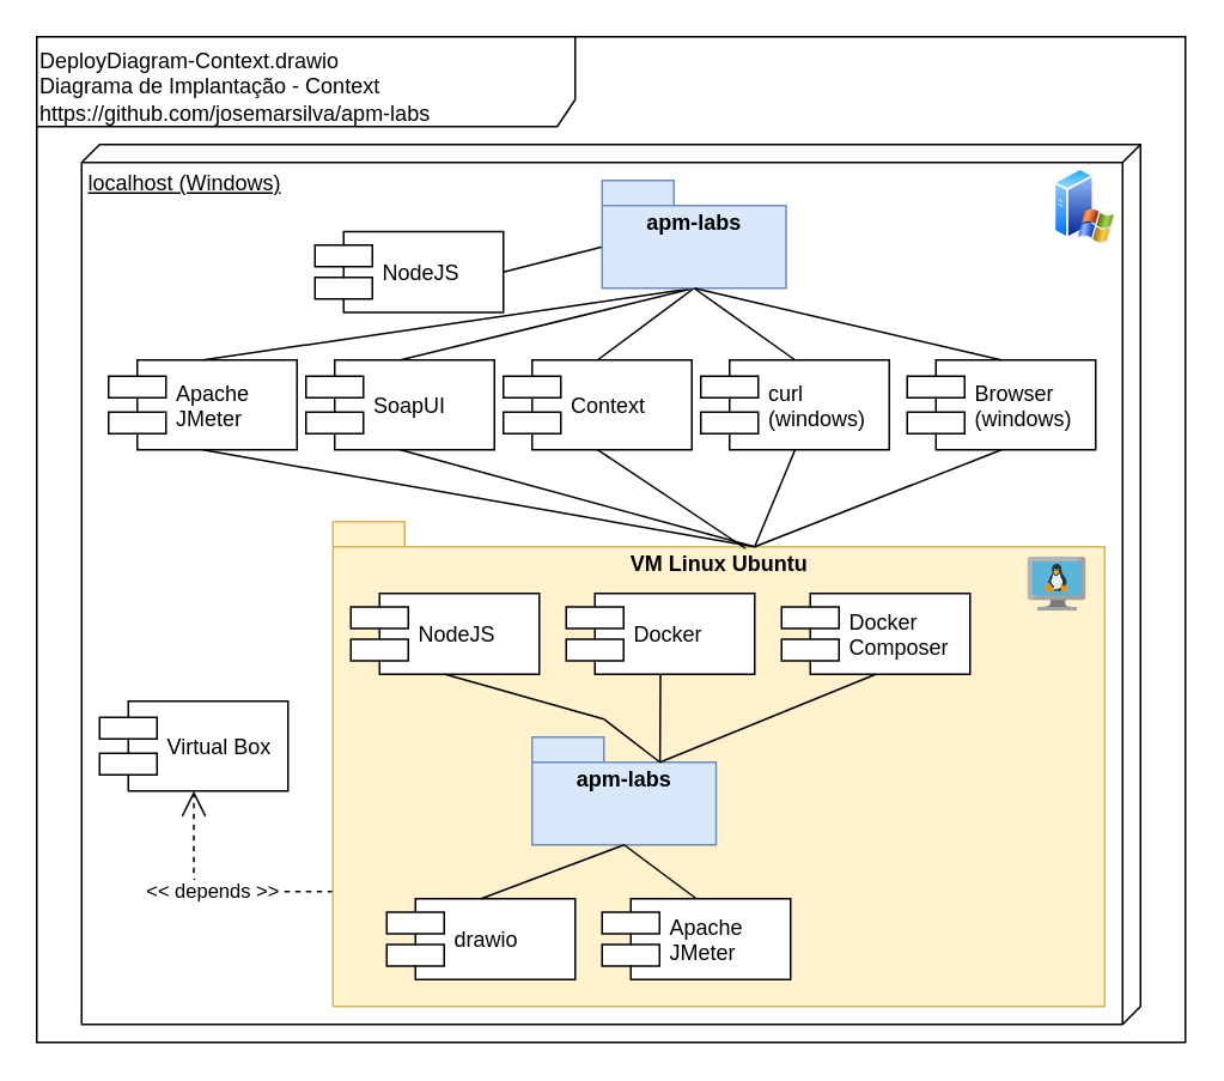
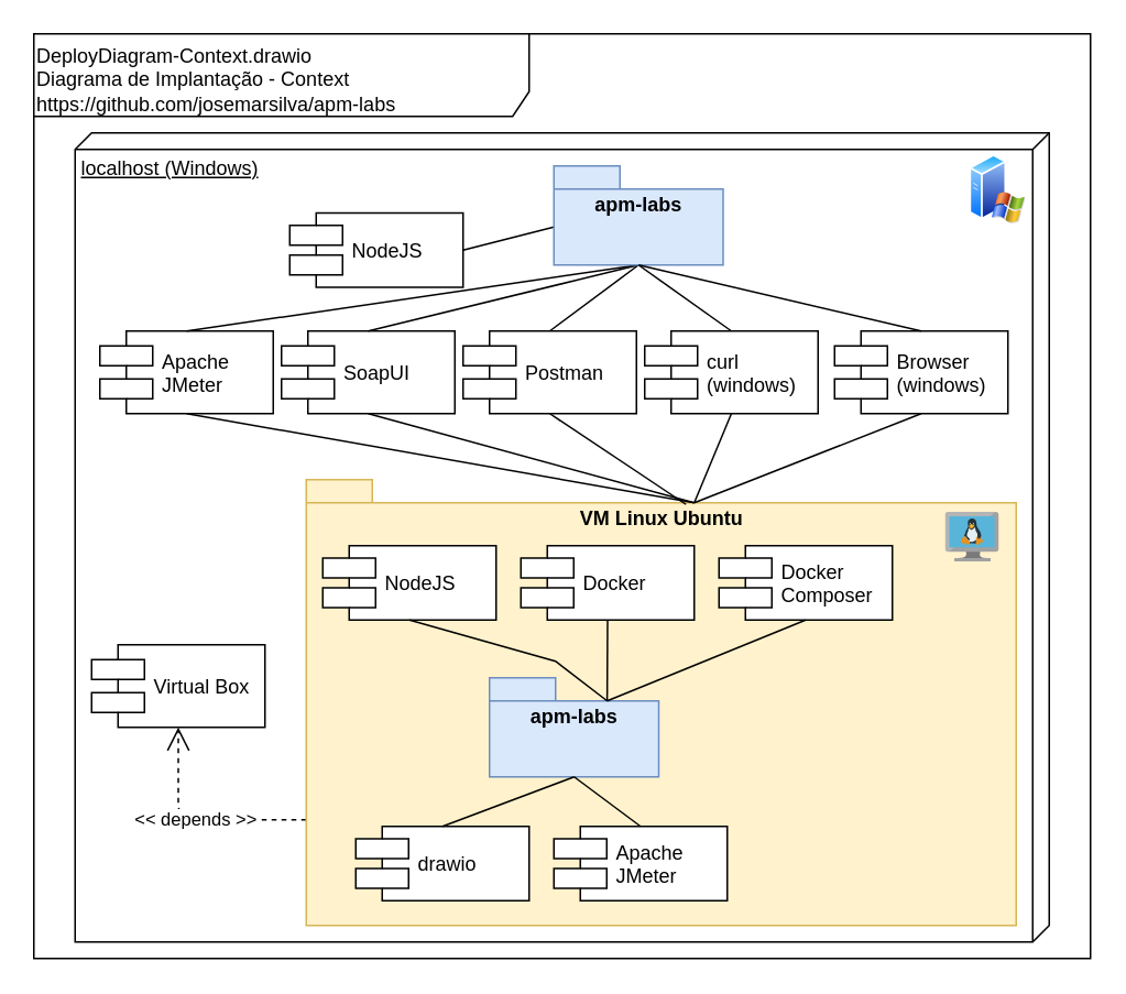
- <mxCell id="24" value="Context" style="shape=component;align=left;spacingLeft=36;" parent="1" vertex="1"><mxGeometry x="280" y="200" width="105" height="50" as="geometry" /></mxCell>
+ <mxCell id="24" value="Postman" style="shape=component;align=left;spacingLeft=36;" parent="1" vertex="1"><mxGeometry x="280" y="200" width="105" height="50" as="geometry" /></mxCell>
